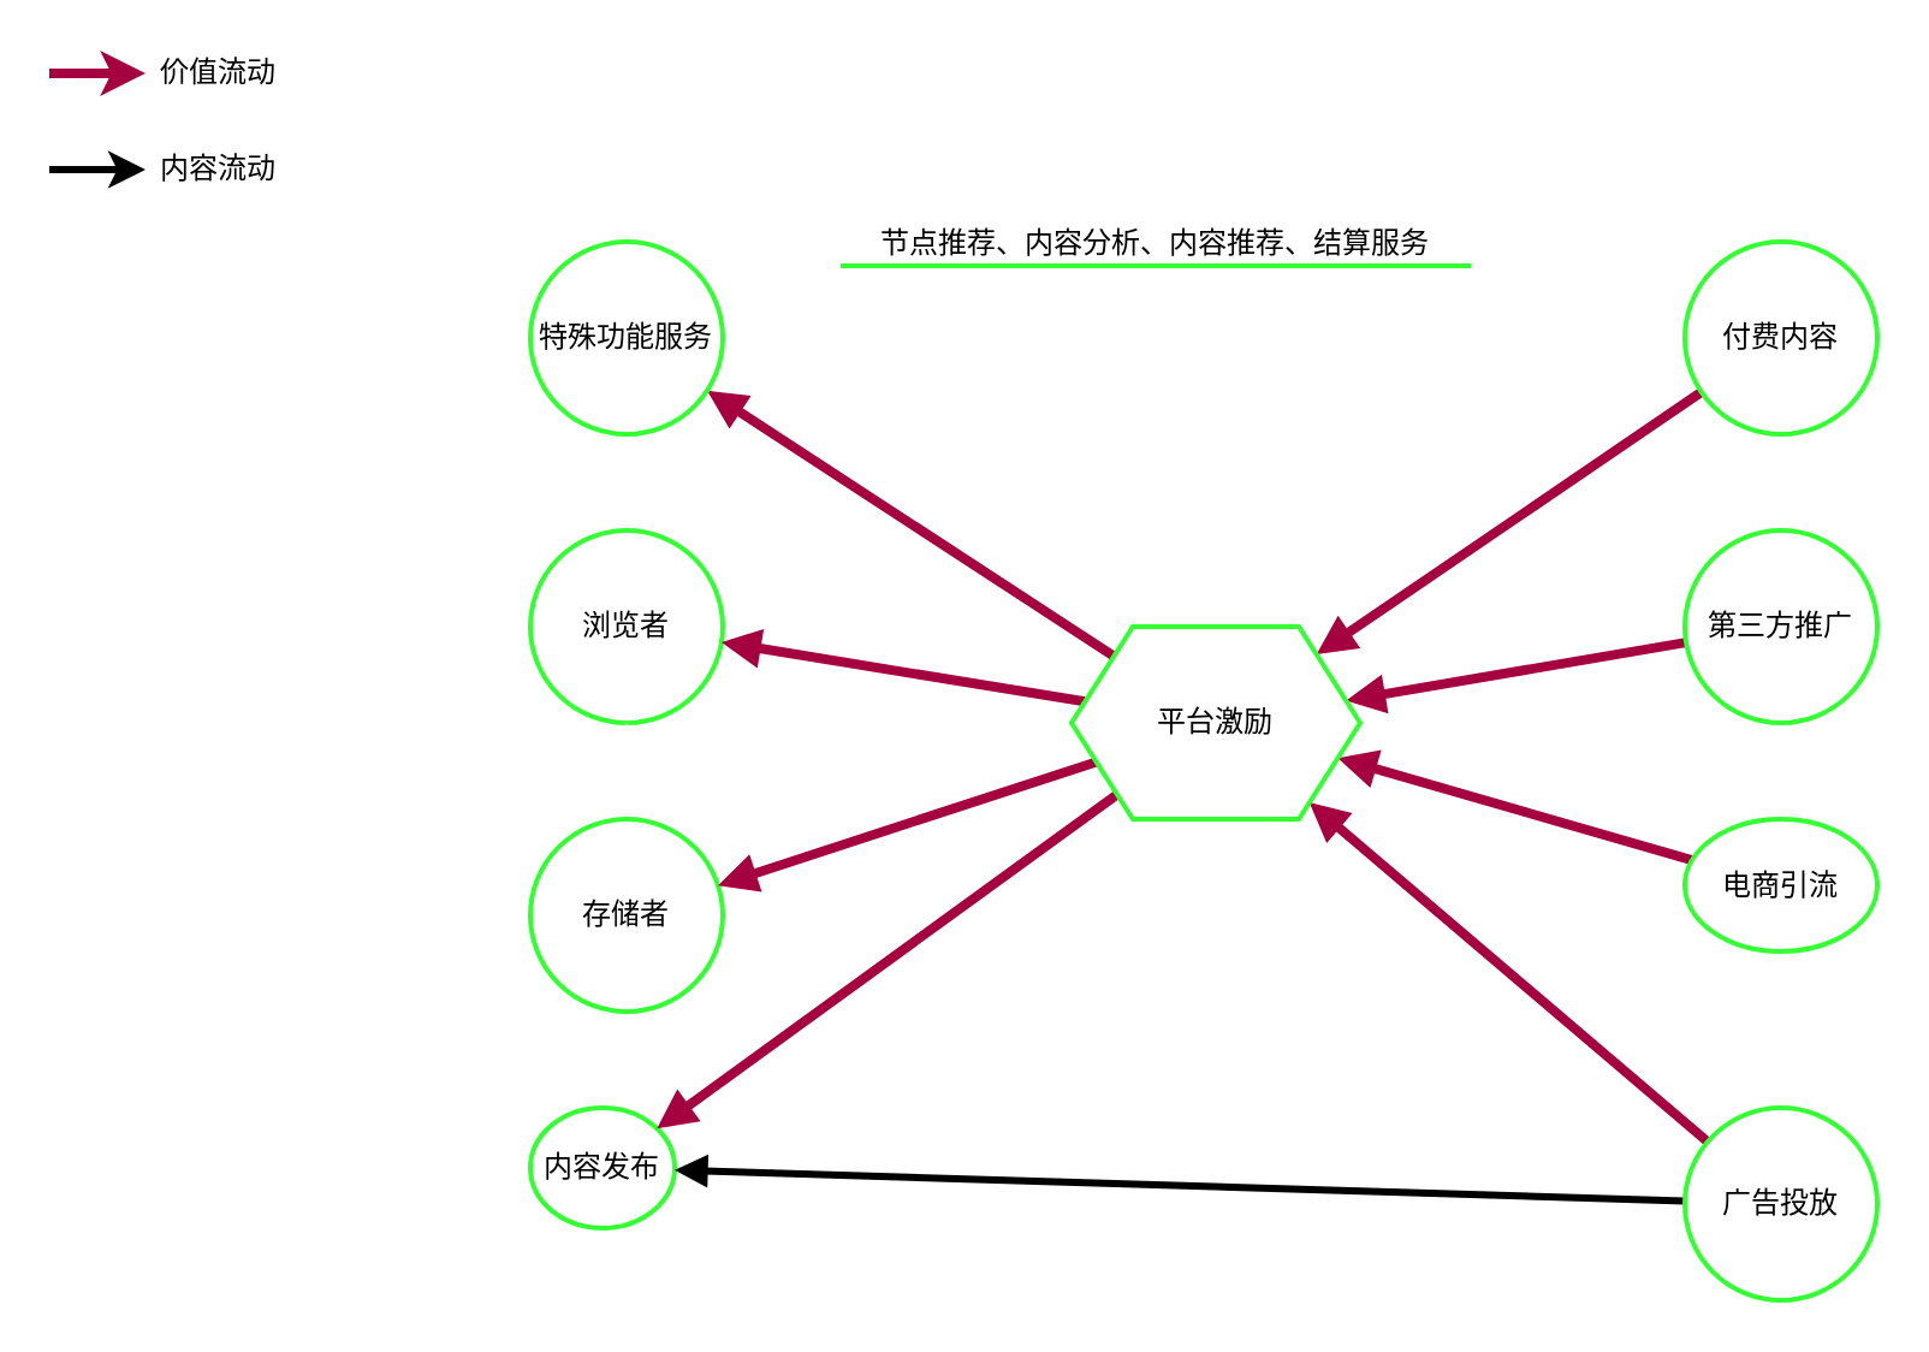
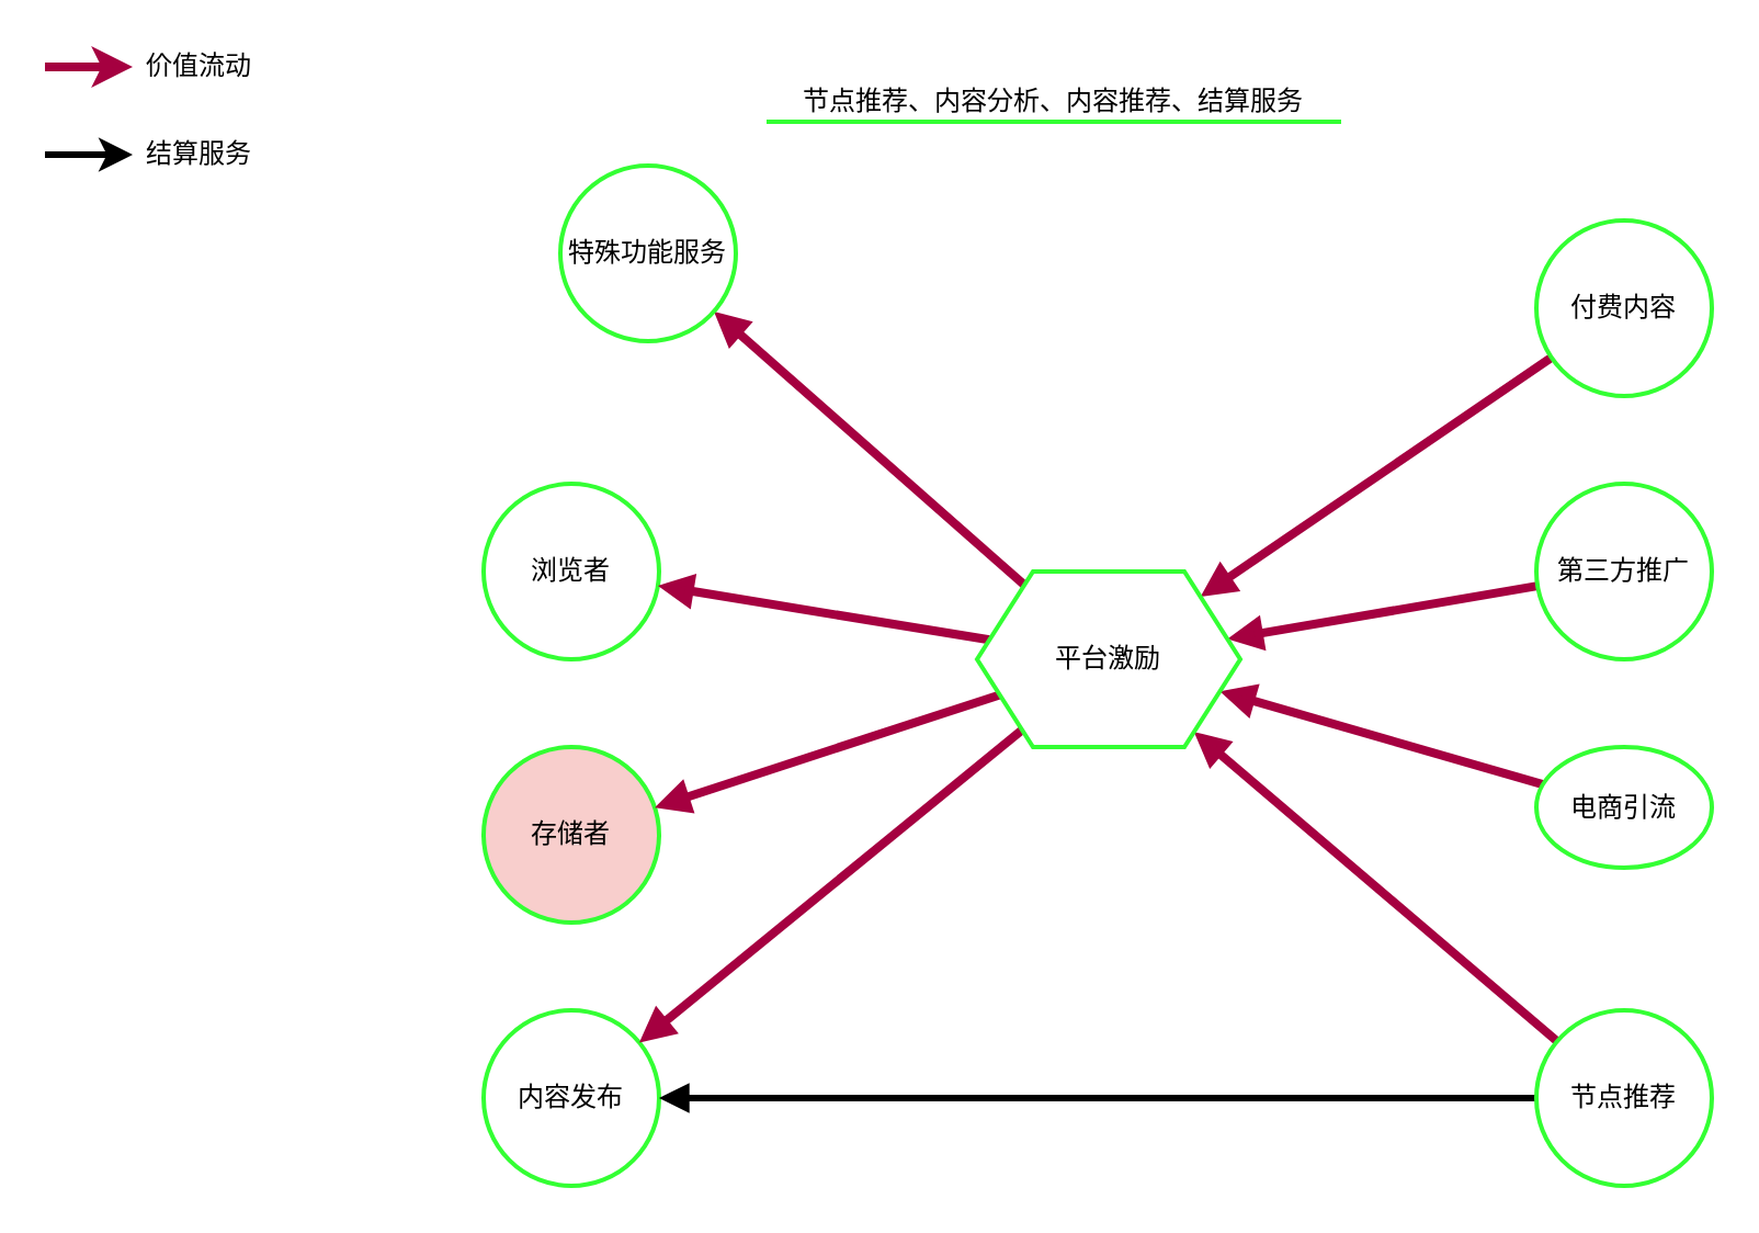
- <mxCell id="23" value="内容流动" style="text;html=1;align=center;verticalAlign=middle;resizable=0;points=[];autosize=1;strokeColor=none;fillColor=none;" parent="1" vertex="1"><mxGeometry x="60" y="60" width="60" height="20" as="geometry" /></mxCell>
+ <mxCell id="23" value="结算服务" style="text;html=1;align=center;verticalAlign=middle;resizable=0;points=[];autosize=1;strokeColor=none;fillColor=none;" parent="1" vertex="1"><mxGeometry x="60" y="60" width="60" height="20" as="geometry" /></mxCell>
- <mxCell id="26" value="节点推荐、内容分析、内容推荐、结算服务" style="whiteSpace=wrap;html=1;shape=partialRectangle;top=0;left=0;bottom=1;right=0;points=[[0,1],[1,1]];fillColor=none;align=center;verticalAlign=bottom;routingCenterY=0.5;snapToPoint=1;recursiveResize=0;autosize=1;treeFolding=1;treeMoving=1;newEdgeStyle={&quot;edgeStyle&quot;:&quot;entityRelationEdgeStyle&quot;,&quot;startArrow&quot;:&quot;none&quot;,&quot;endArrow&quot;:&quot;none&quot;,&quot;segment&quot;:10,&quot;curved&quot;:1};strokeColor=#33FF33;strokeWidth=2;" vertex="1" parent="1"><mxGeometry x="350" y="90" width="260" height="20" as="geometry" /></mxCell>
+ <mxCell id="26" value="节点推荐、内容分析、内容推荐、结算服务" style="whiteSpace=wrap;html=1;shape=partialRectangle;top=0;left=0;bottom=1;right=0;points=[[0,1],[1,1]];fillColor=none;align=center;verticalAlign=bottom;routingCenterY=0.5;snapToPoint=1;recursiveResize=0;autosize=1;treeFolding=1;treeMoving=1;newEdgeStyle={&quot;edgeStyle&quot;:&quot;entityRelationEdgeStyle&quot;,&quot;startArrow&quot;:&quot;none&quot;,&quot;endArrow&quot;:&quot;none&quot;,&quot;segment&quot;:10,&quot;curved&quot;:1};strokeColor=#33FF33;strokeWidth=2;" vertex="1" parent="1"><mxGeometry x="350" y="35" width="260" height="20" as="geometry" /></mxCell>
- <mxCell id="13" value="特殊功能服务" style="ellipse;whiteSpace=wrap;html=1;aspect=fixed;strokeColor=#33FF33;strokeWidth=2;" parent="1" vertex="1"><mxGeometry x="220" y="100" width="80" height="80" as="geometry" /></mxCell>
+ <mxCell id="13" value="特殊功能服务" style="ellipse;whiteSpace=wrap;html=1;aspect=fixed;strokeColor=#33FF33;strokeWidth=2;" parent="1" vertex="1"><mxGeometry x="255" y="75" width="80" height="80" as="geometry" /></mxCell>
- <mxCell id="7" value="" style="edgeStyle=none;html=1;strokeColor=#FFFFFF;strokeWidth=3;endArrow=block;endFill=1;" parent="1" source="9" target="2" edge="1"><mxGeometry relative="1" as="geometry" /></mxCell>
+ <mxCell id="7" value="" style="edgeStyle=none;html=1;strokeColor=#FFFFFF;strokeWidth=3;endArrow=block;endFill=1;" parent="1" source="9" target="15" edge="1"><mxGeometry relative="1" as="geometry" /></mxCell>
- <mxCell id="9" value="存储者" style="ellipse;whiteSpace=wrap;html=1;aspect=fixed;strokeColor=#33FF33;strokeWidth=2;" parent="1" vertex="1"><mxGeometry x="220" y="340" width="80" height="80" as="geometry" /></mxCell>
+ <mxCell id="9" value="存储者" style="ellipse;whiteSpace=wrap;html=1;aspect=fixed;strokeColor=#33FF33;strokeWidth=2;fillColor=#f8cecc;" parent="1" vertex="1"><mxGeometry x="220" y="340" width="80" height="80" as="geometry" /></mxCell>
- <mxCell id="6" value="内容发布" style="ellipse;whiteSpace=wrap;html=1;aspect=fixed;strokeColor=#33FF33;strokeWidth=2;" parent="1" vertex="1"><mxGeometry x="220" y="460" width="60" height="50" as="geometry" /></mxCell>
+ <mxCell id="6" value="内容发布" style="ellipse;whiteSpace=wrap;html=1;aspect=fixed;strokeColor=#33FF33;strokeWidth=2;" parent="1" vertex="1"><mxGeometry x="220" y="460" width="80" height="80" as="geometry" /></mxCell>
- <mxCell id="12" value="广告投放" style="ellipse;whiteSpace=wrap;html=1;aspect=fixed;strokeColor=#33FF33;strokeWidth=2;" parent="1" vertex="1"><mxGeometry x="700" y="460" width="80" height="80" as="geometry" /></mxCell>
+ <mxCell id="12" value="节点推荐" style="ellipse;whiteSpace=wrap;html=1;aspect=fixed;strokeColor=#33FF33;strokeWidth=2;" parent="1" vertex="1"><mxGeometry x="700" y="460" width="80" height="80" as="geometry" /></mxCell>
